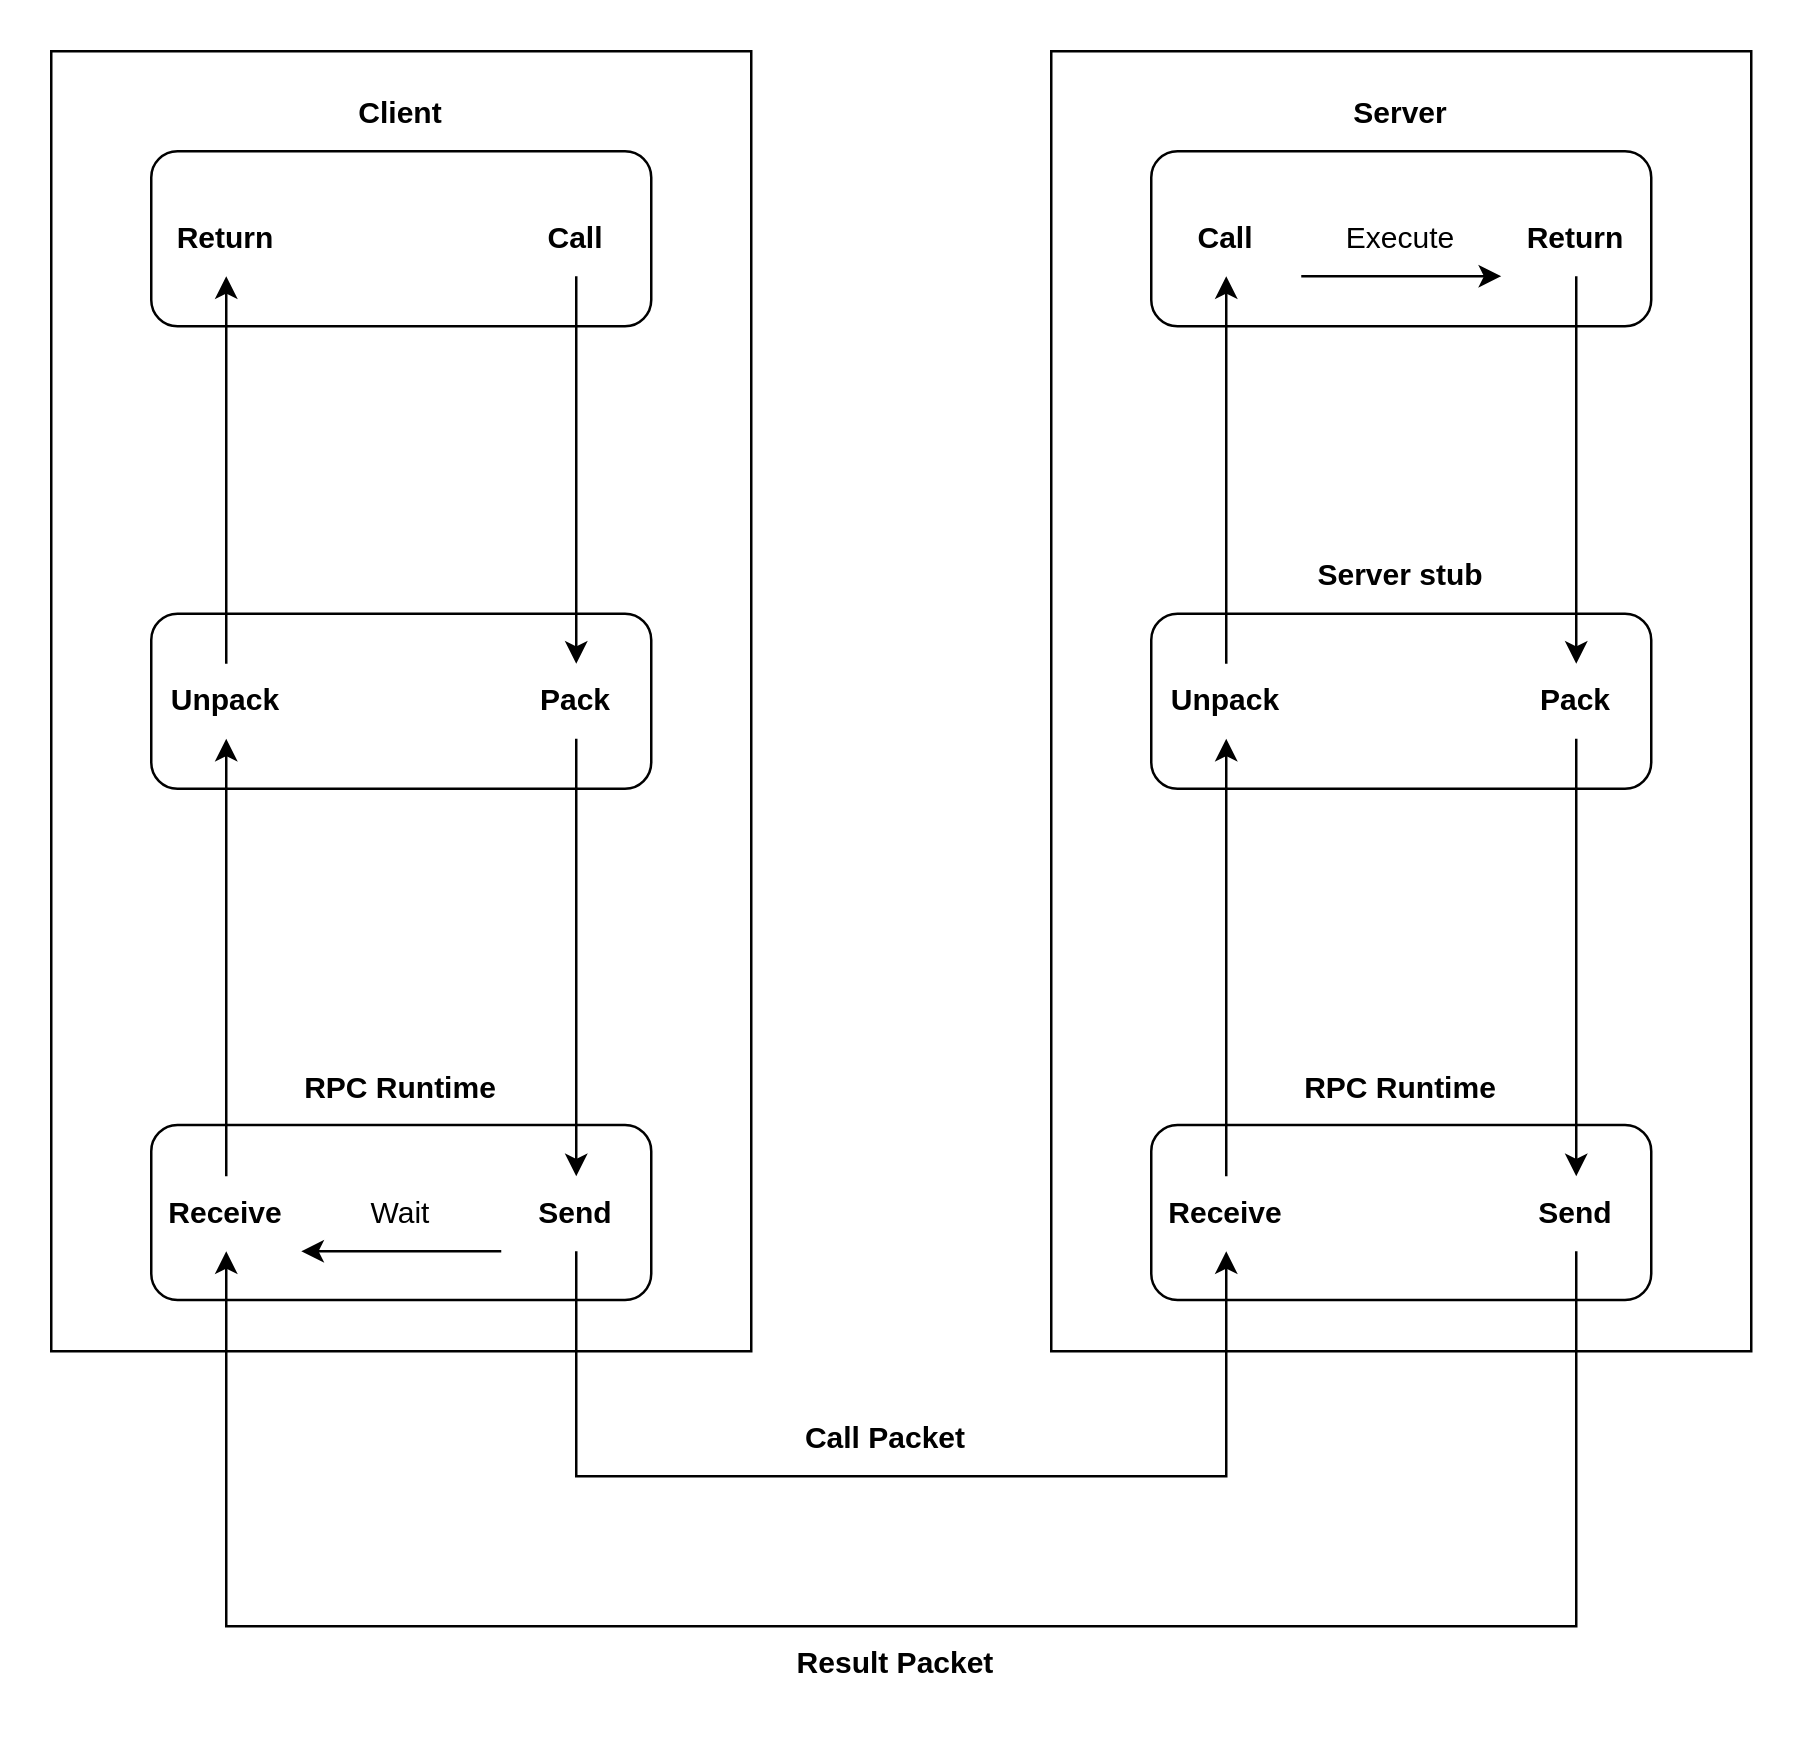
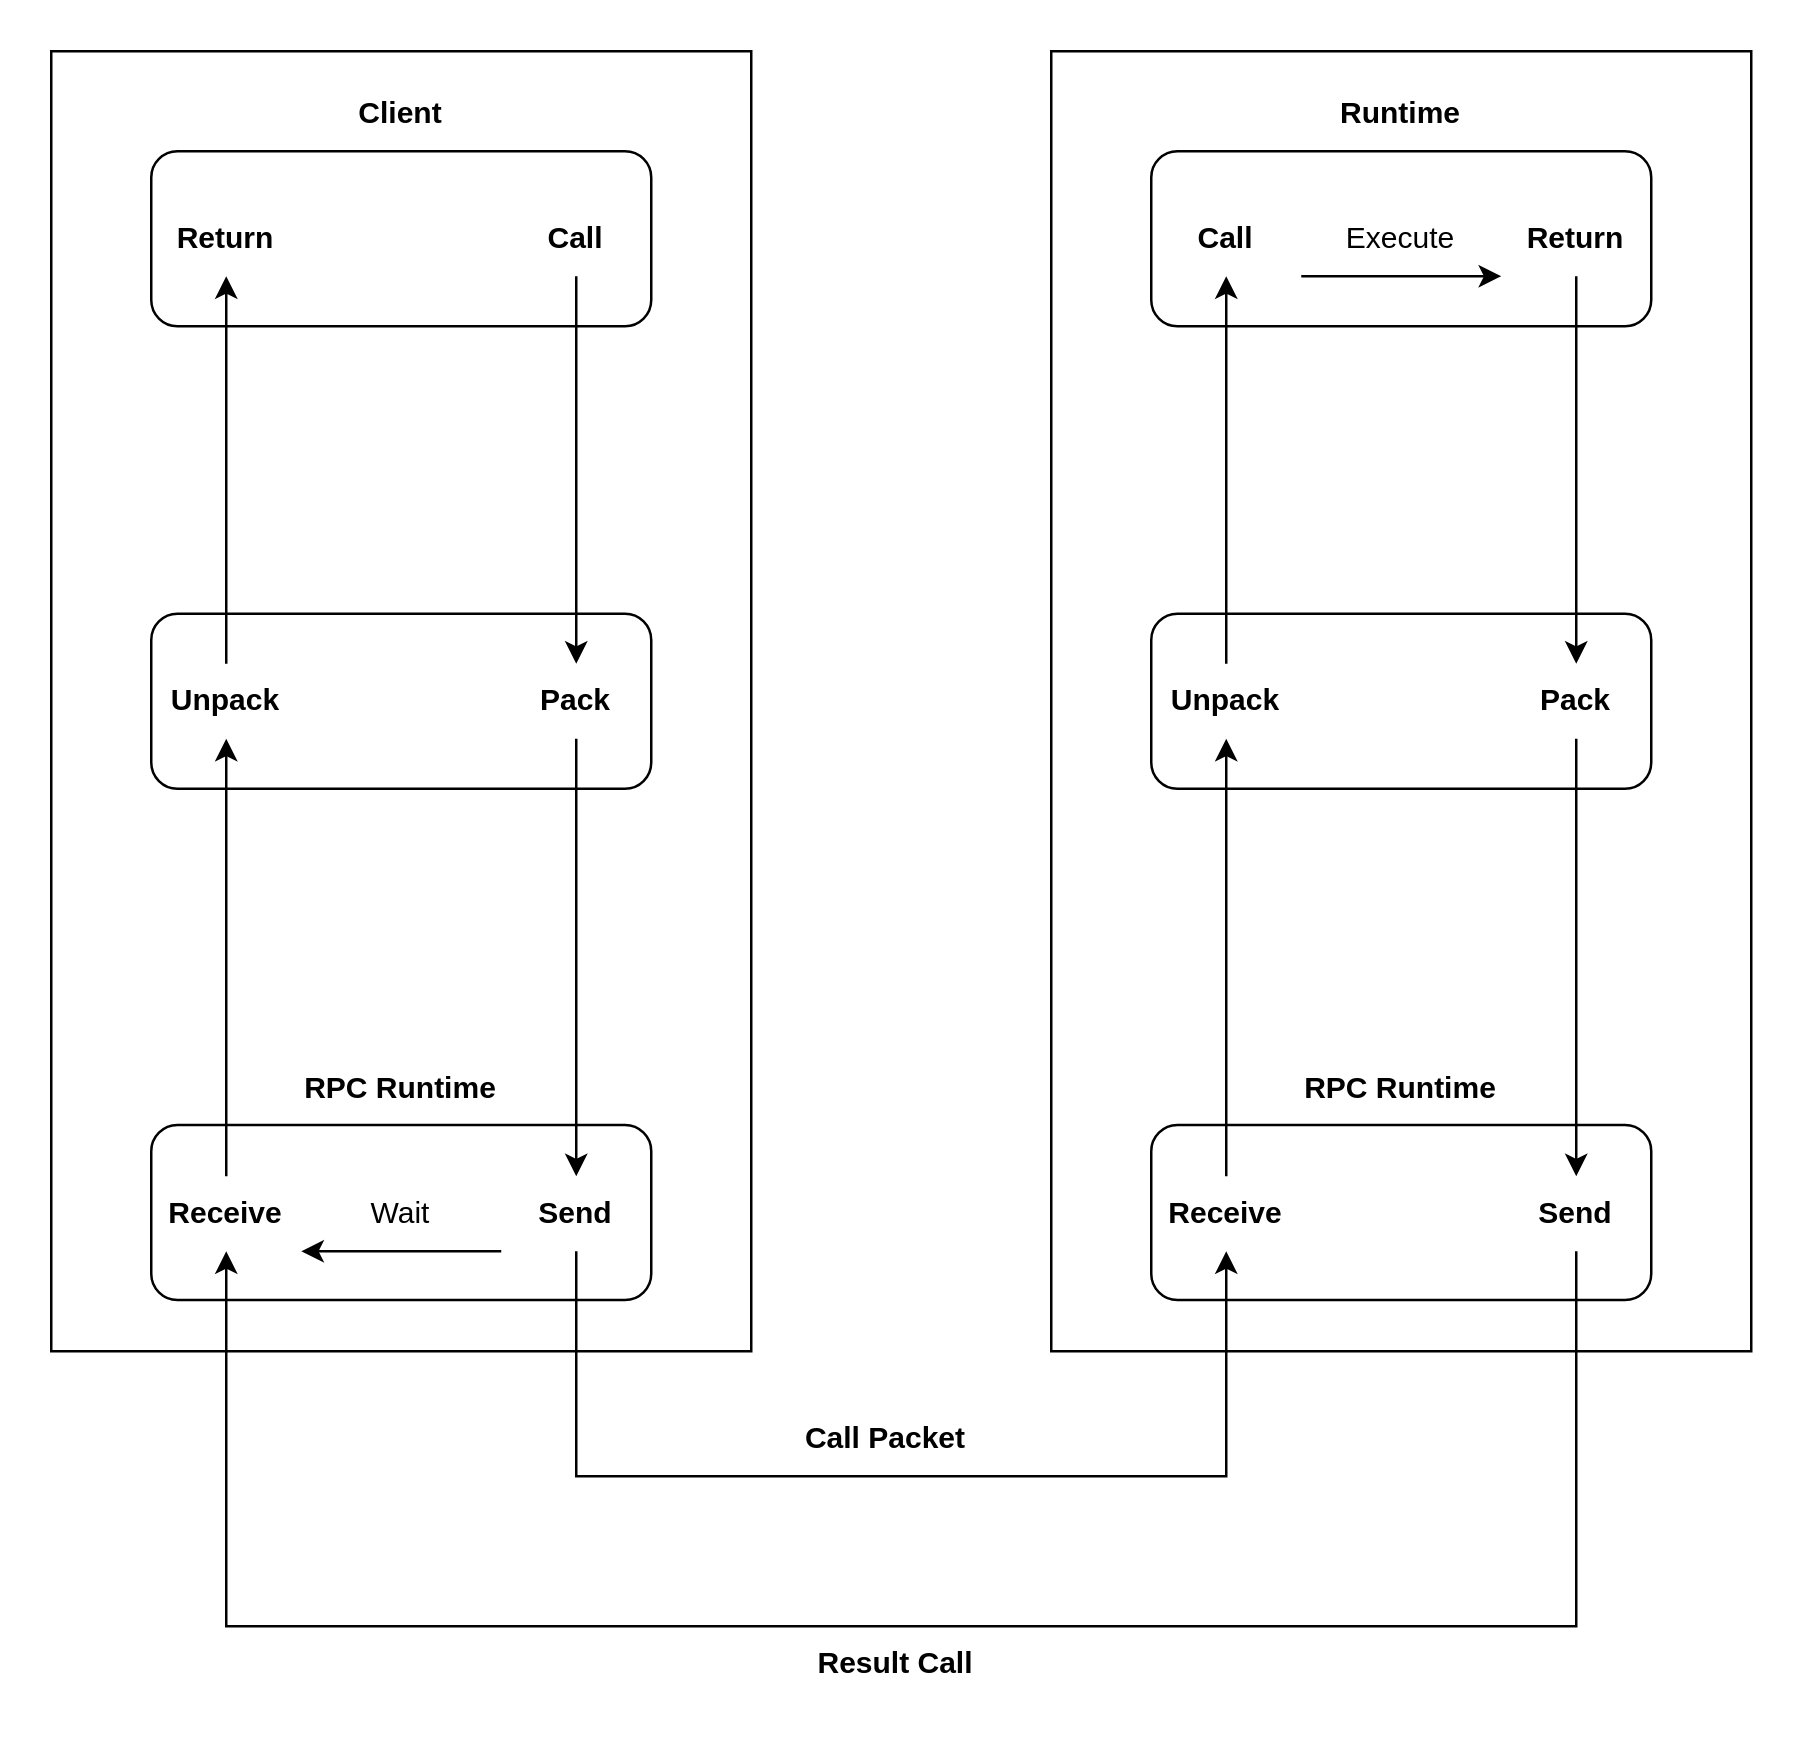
- <mxCell id="24" value="Server" style="text;html=1;strokeColor=none;fillColor=none;align=center;verticalAlign=middle;whiteSpace=wrap;rounded=0;fontStyle=1" vertex="1" parent="1"><mxGeometry x="530" y="30" width="60" height="30" as="geometry" /></mxCell>
+ <mxCell id="24" value="Runtime" style="text;html=1;strokeColor=none;fillColor=none;align=center;verticalAlign=middle;whiteSpace=wrap;rounded=0;fontStyle=1" vertex="1" parent="1"><mxGeometry x="530" y="30" width="60" height="30" as="geometry" /></mxCell>
- <mxCell id="25" value="Server stub" style="text;html=1;strokeColor=none;fillColor=none;align=center;verticalAlign=middle;whiteSpace=wrap;rounded=0;fontStyle=1" vertex="1" parent="1"><mxGeometry x="525" y="215" width="70" height="30" as="geometry" /></mxCell>
- <mxCell id="38" value="Result Packet" style="text;html=1;strokeColor=none;fillColor=none;align=center;verticalAlign=middle;whiteSpace=wrap;rounded=0;fontStyle=1" vertex="1" parent="1"><mxGeometry x="316" y="650" width="84" height="30" as="geometry" /></mxCell>
+ <mxCell id="38" value="Result Call" style="text;html=1;strokeColor=none;fillColor=none;align=center;verticalAlign=middle;whiteSpace=wrap;rounded=0;fontStyle=1" vertex="1" parent="1"><mxGeometry x="316" y="650" width="84" height="30" as="geometry" /></mxCell>
